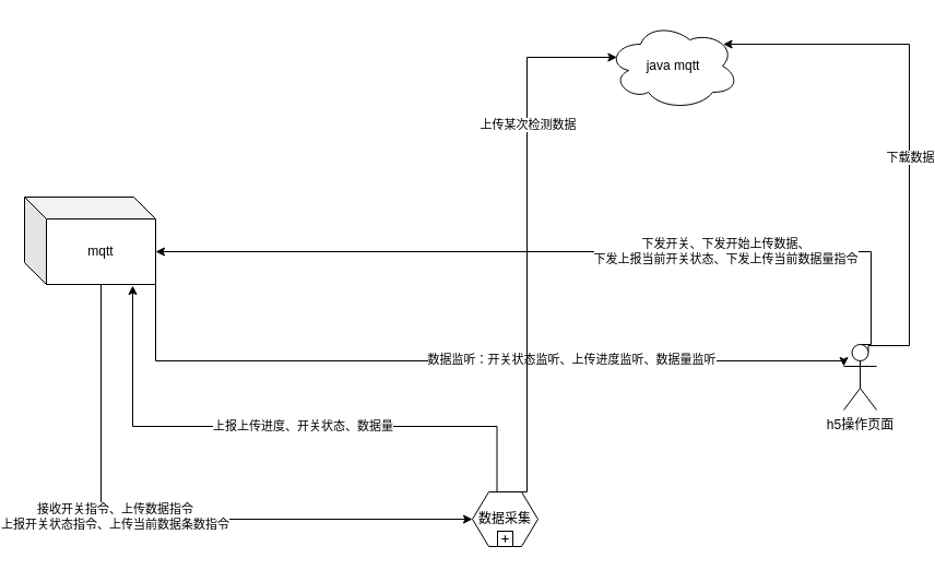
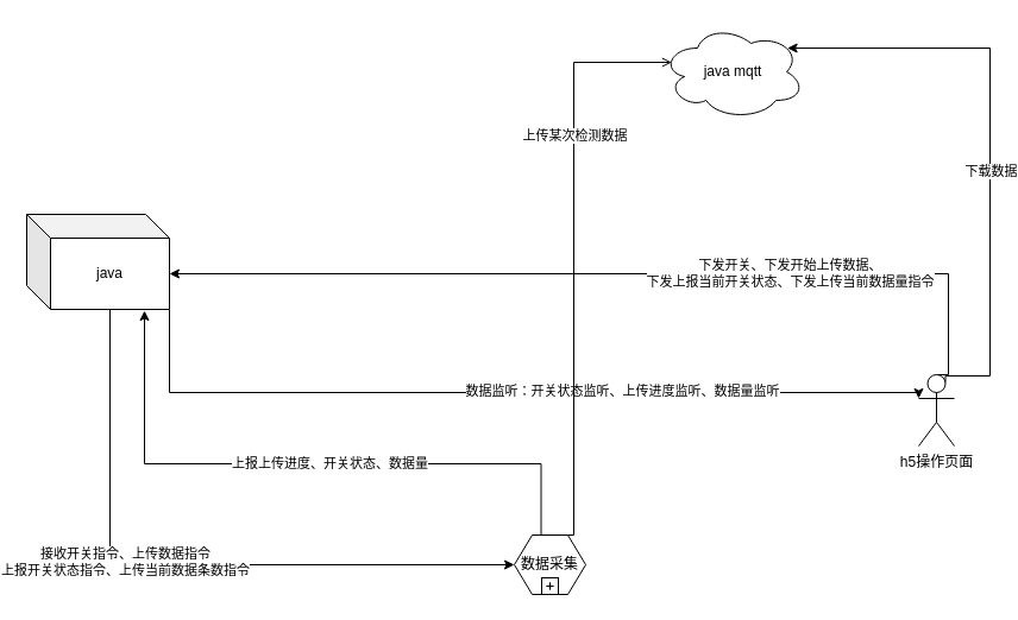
- <mxCell id="13" style="edgeStyle=orthogonalEdgeStyle;rounded=0;orthogonalLoop=1;jettySize=auto;html=1;exitX=0.5;exitY=0;exitDx=0;exitDy=0;entryX=0.07;entryY=0.4;entryDx=0;entryDy=0;entryPerimeter=0;" parent="1" source="17" target="2" edge="1"><mxGeometry relative="1" as="geometry"><Array as="points"><mxPoint x="480" y="52" /></Array></mxGeometry></mxCell>
+ <mxCell id="13" style="edgeStyle=orthogonalEdgeStyle;rounded=0;orthogonalLoop=1;jettySize=auto;html=1;exitX=0.5;exitY=0;exitDx=0;exitDy=0;entryX=0.07;entryY=0.4;entryDx=0;entryDy=0;entryPerimeter=0;endArrow=open;" parent="1" source="17" target="2" edge="1"><mxGeometry relative="1" as="geometry"><Array as="points"><mxPoint x="480" y="52" /></Array></mxGeometry></mxCell>
- <mxCell id="7" value="mqtt" style="shape=cube;whiteSpace=wrap;html=1;boundedLbl=1;backgroundOutline=1;darkOpacity=0.05;darkOpacity2=0.1;" parent="1" vertex="1"><mxGeometry x="20" y="180" width="120" height="80" as="geometry" /></mxCell>
+ <mxCell id="7" value="java" style="shape=cube;whiteSpace=wrap;html=1;boundedLbl=1;backgroundOutline=1;darkOpacity=0.05;darkOpacity2=0.1;" parent="1" vertex="1"><mxGeometry x="20" y="180" width="120" height="80" as="geometry" /></mxCell>
